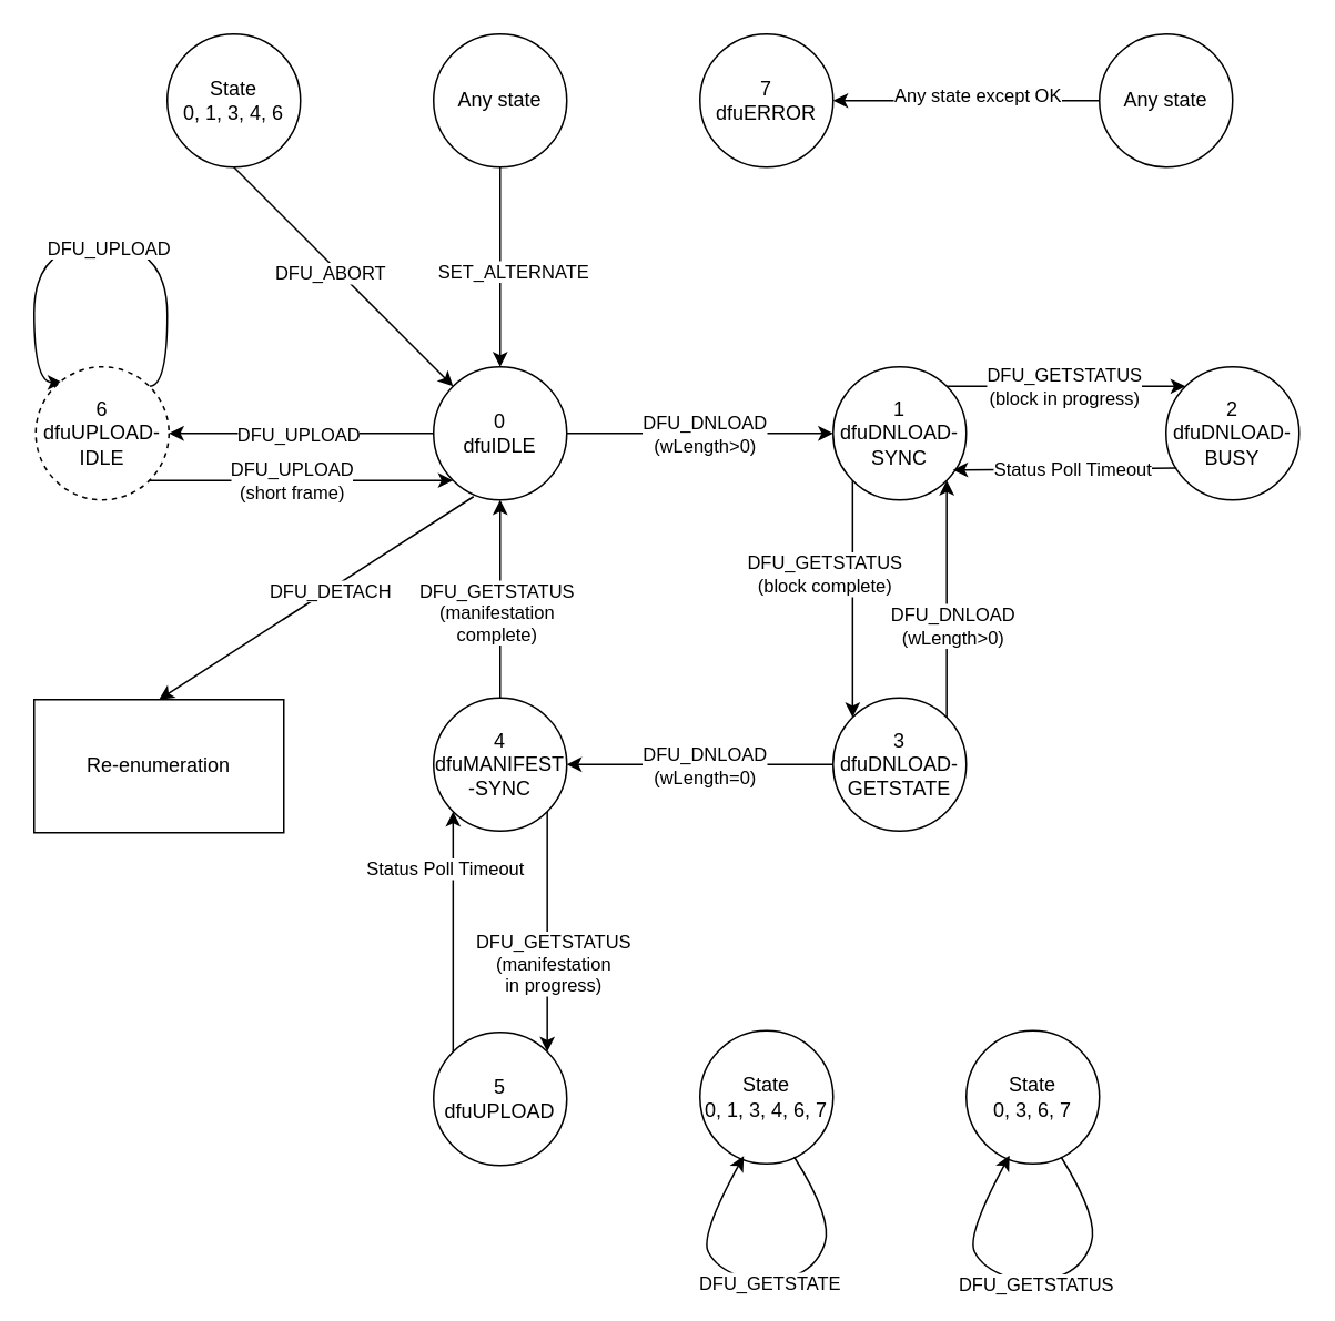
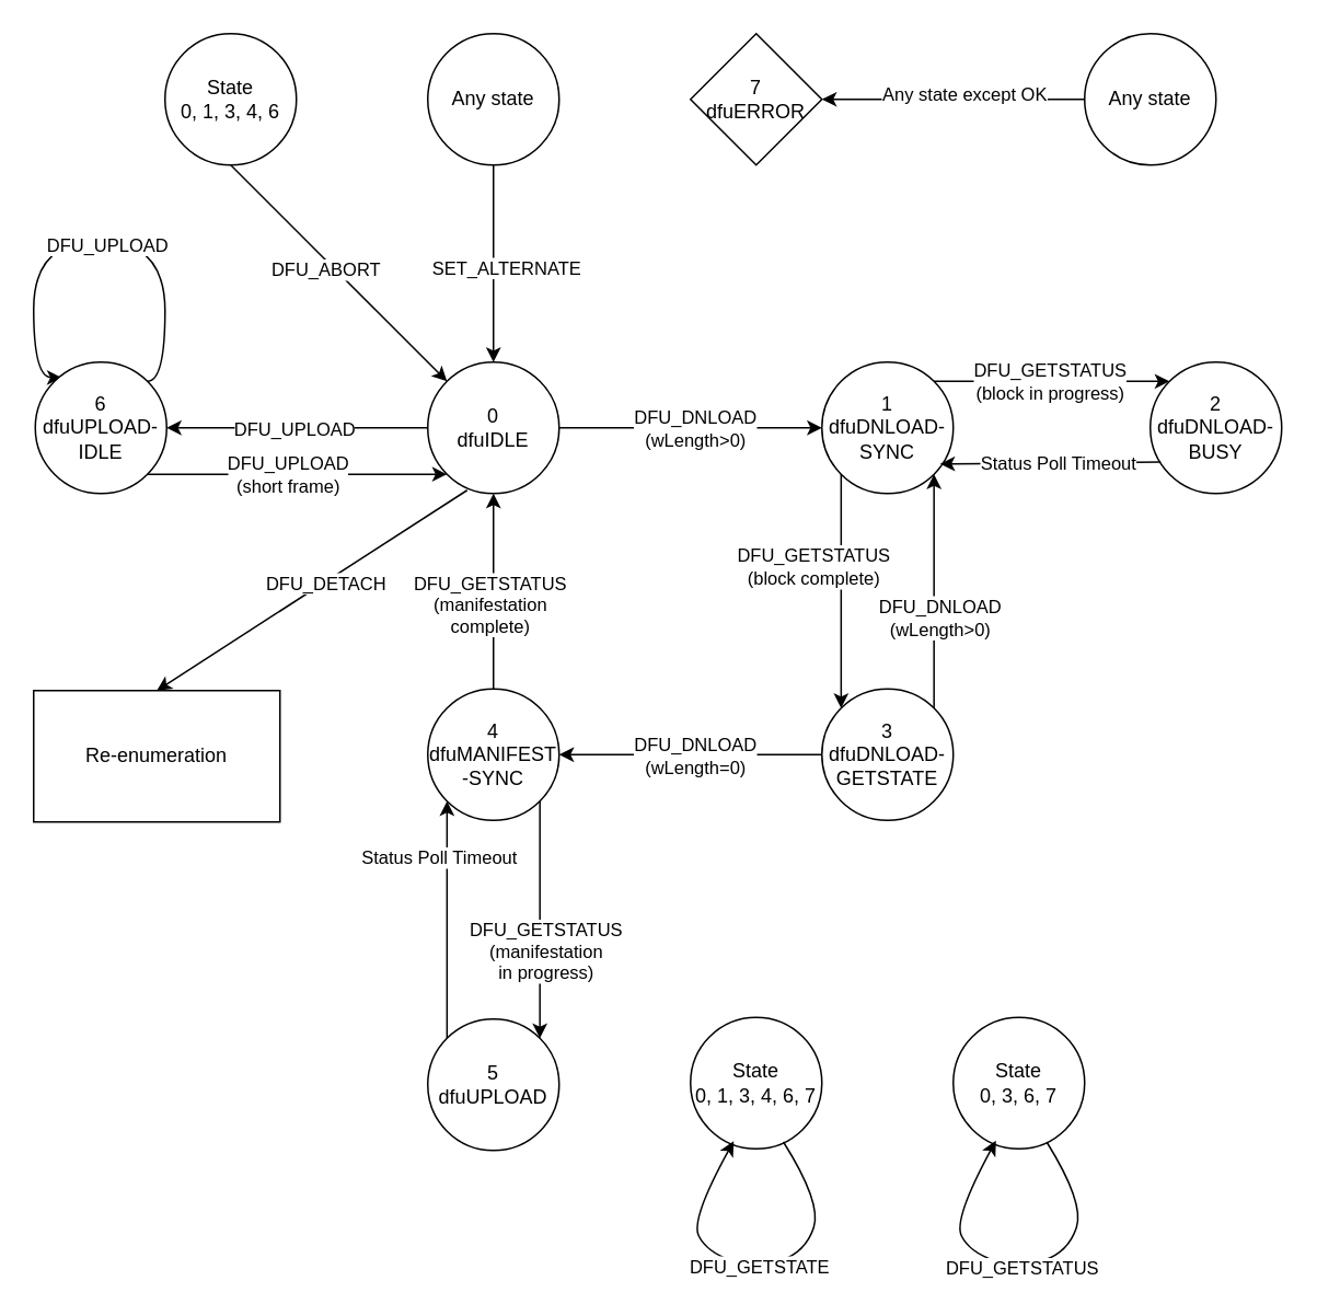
- <mxCell id="3" value="7&lt;br&gt;dfuERROR " style="ellipse;whiteSpace=wrap;html=1;aspect=fixed;" parent="1" vertex="1"><mxGeometry x="420" y="20" width="80" height="80" as="geometry" /></mxCell>
+ <mxCell id="3" value="7&lt;br&gt;dfuERROR " style="rhombus;whiteSpace=wrap;html=1;aspect=fixed;" parent="1" vertex="1"><mxGeometry x="420" y="20" width="80" height="80" as="geometry" /></mxCell>
- <mxCell id="7" value="&lt;div&gt;6&lt;br&gt;&lt;/div&gt;&lt;div&gt;dfuUPLOAD-IDLE&lt;/div&gt;" style="ellipse;whiteSpace=wrap;html=1;aspect=fixed;dashed=1;" parent="1" vertex="1"><mxGeometry x="21" y="220" width="80" height="80" as="geometry" /></mxCell>
+ <mxCell id="7" value="&lt;div&gt;6&lt;br&gt;&lt;/div&gt;&lt;div&gt;dfuUPLOAD-IDLE&lt;/div&gt;" style="ellipse;whiteSpace=wrap;html=1;aspect=fixed;" parent="1" vertex="1"><mxGeometry x="21" y="220" width="80" height="80" as="geometry" /></mxCell>
